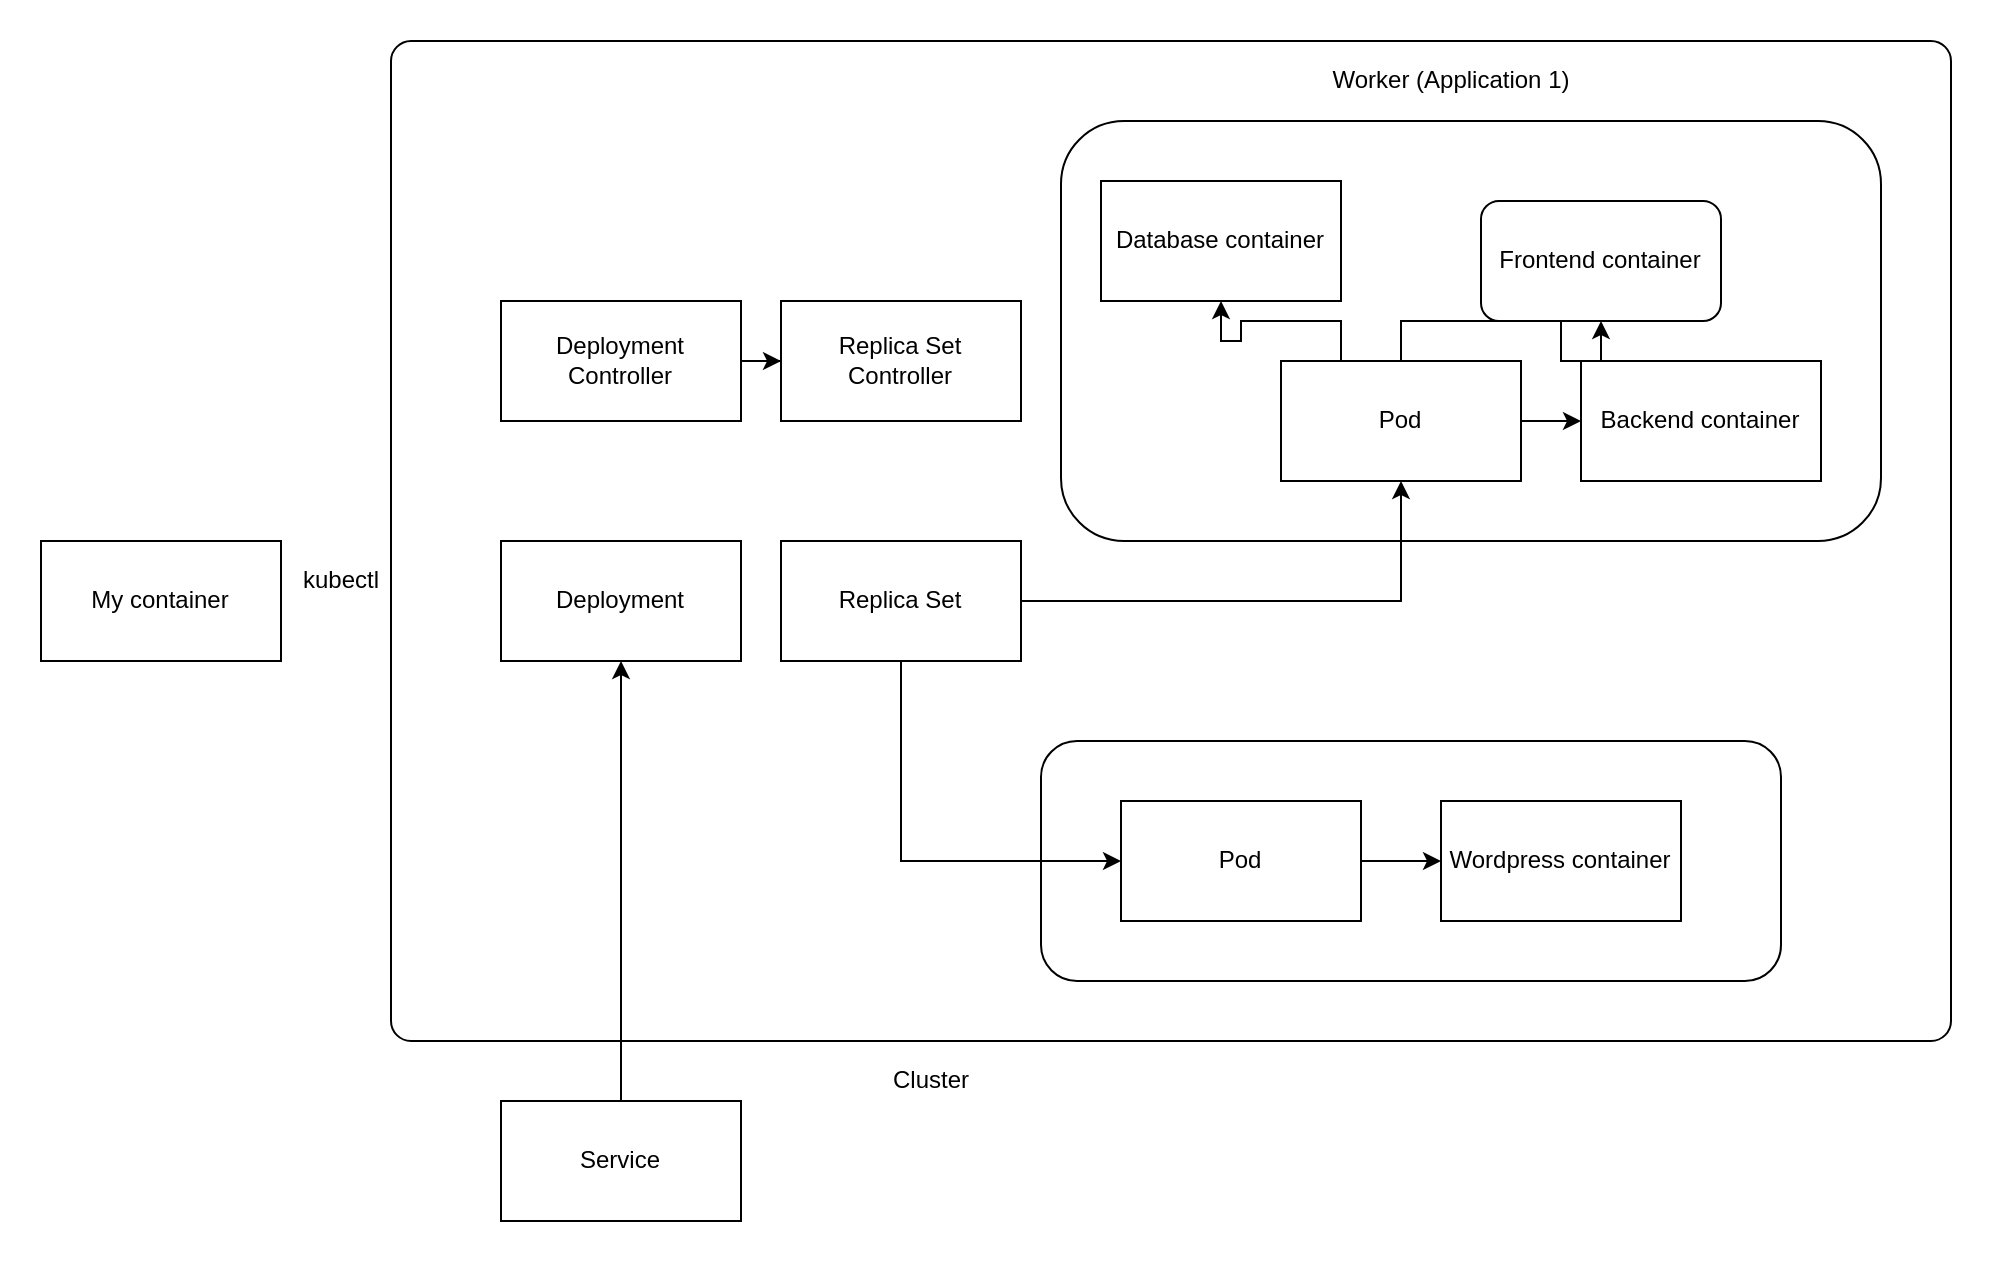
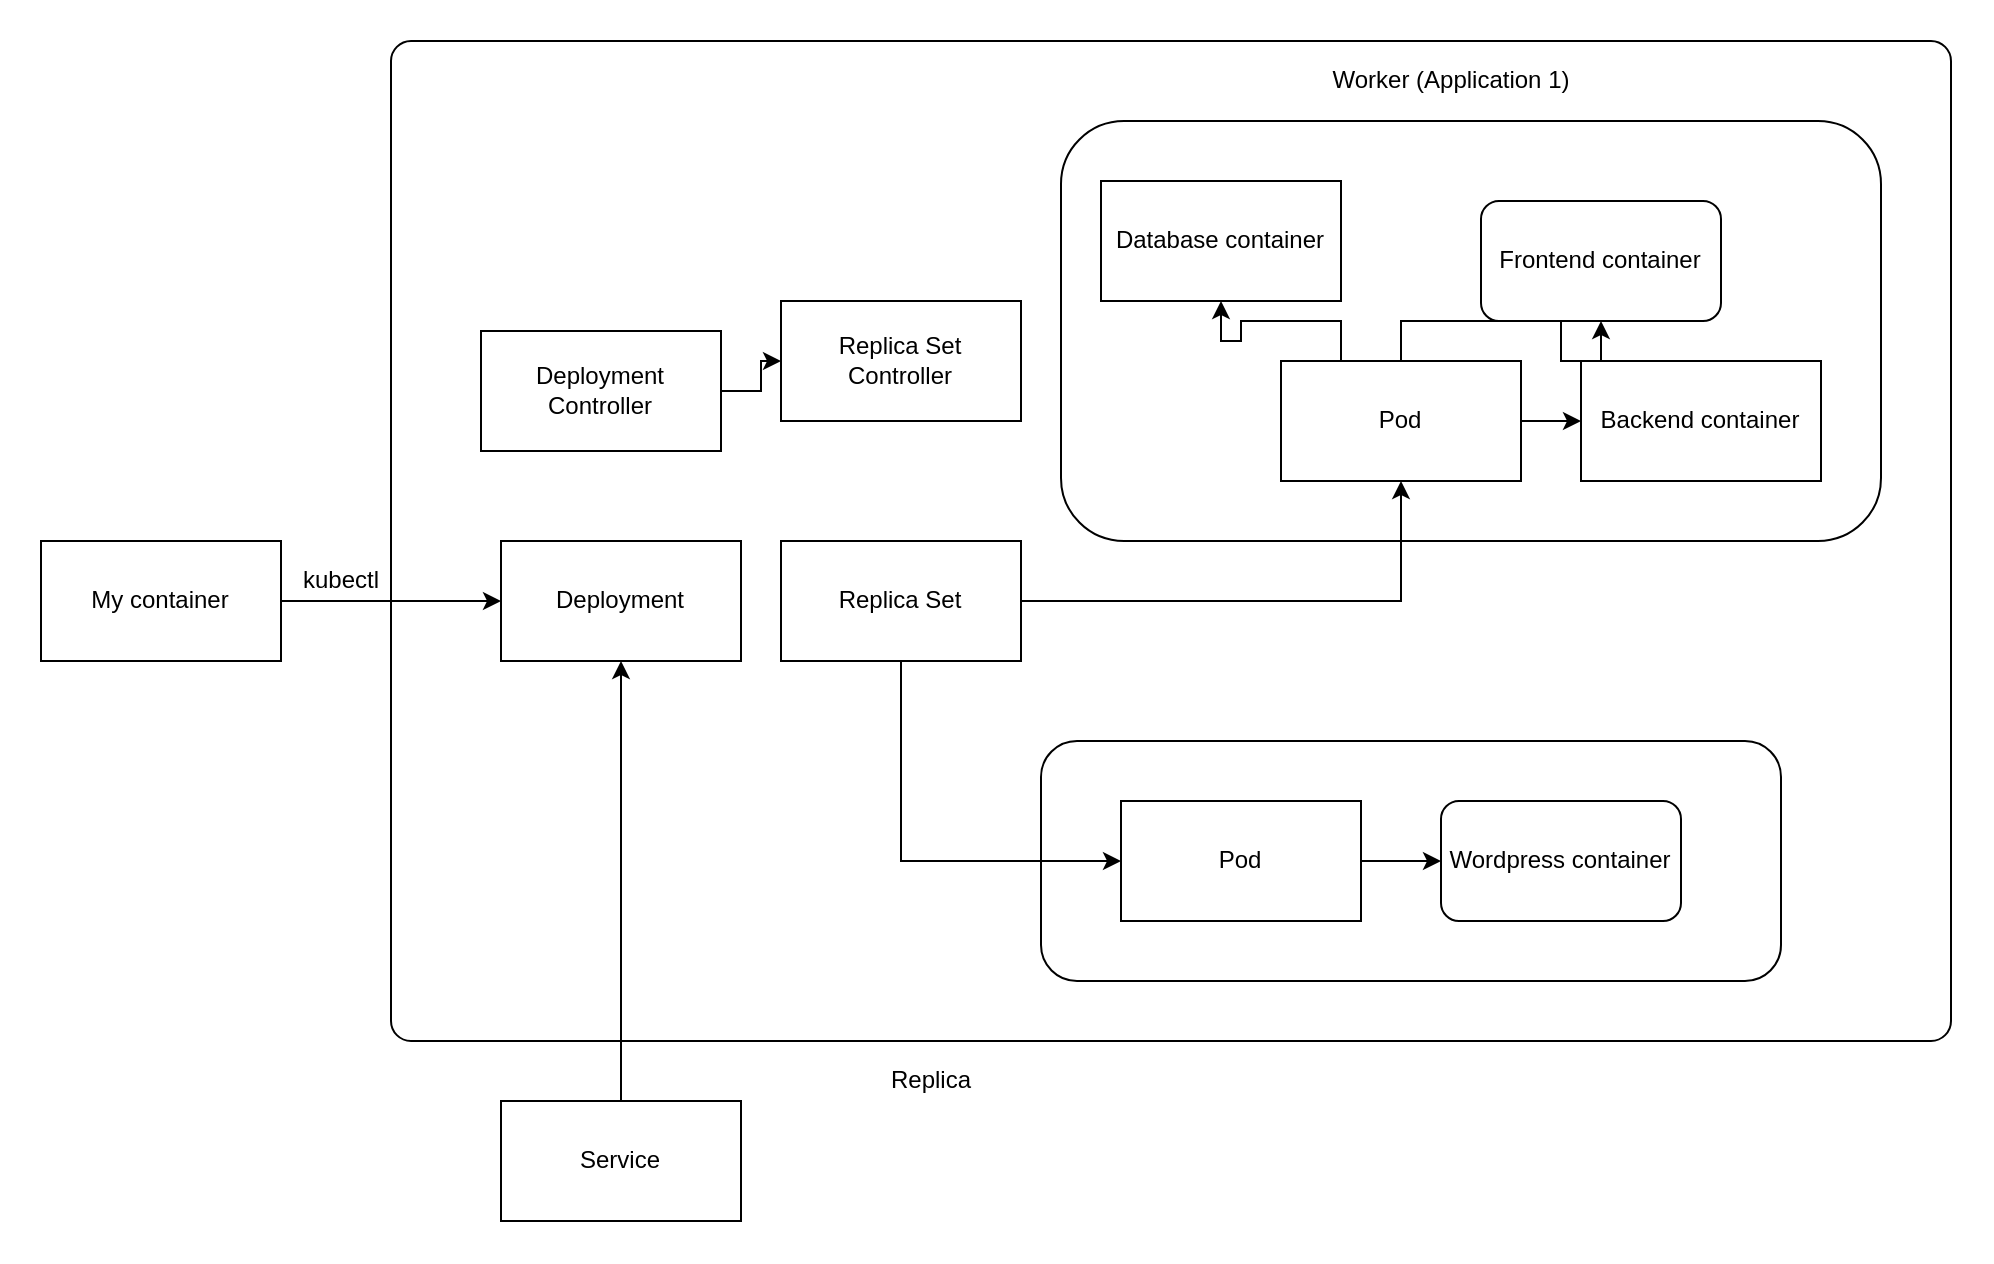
- <mxCell id="6" value="Deployment Controller" style="whiteSpace=wrap;html=1;" vertex="1" parent="1"><mxGeometry x="250" y="150" width="120" height="60" as="geometry" /></mxCell>
+ <mxCell id="6" value="Deployment Controller" style="whiteSpace=wrap;html=1;" vertex="1" parent="1"><mxGeometry x="240" y="165" width="120" height="60" as="geometry" /></mxCell>
+ <mxCell id="2" value="" style="edgeStyle=orthogonalEdgeStyle;rounded=0;orthogonalLoop=1;jettySize=auto;html=1;" edge="1" parent="1" source="3" target="4"><mxGeometry relative="1" as="geometry" /></mxCell>
- <mxCell id="23" value="Wordpress container" style="whiteSpace=wrap;html=1;" vertex="1" parent="1"><mxGeometry x="720" y="400" width="120" height="60" as="geometry" /></mxCell>
+ <mxCell id="23" value="Wordpress container" style="whiteSpace=wrap;html=1;rounded=1;" vertex="1" parent="1"><mxGeometry x="720" y="400" width="120" height="60" as="geometry" /></mxCell>
- <mxCell id="28" value="Cluster" style="text;html=1;align=center;verticalAlign=middle;resizable=0;points=[];autosize=1;strokeColor=none;fillColor=none;" vertex="1" parent="1"><mxGeometry x="440" y="530" width="50" height="20" as="geometry" /></mxCell>
+ <mxCell id="28" value="Replica" style="text;html=1;align=center;verticalAlign=middle;resizable=0;points=[];autosize=1;strokeColor=none;fillColor=none;" vertex="1" parent="1"><mxGeometry x="440" y="530" width="50" height="20" as="geometry" /></mxCell>
